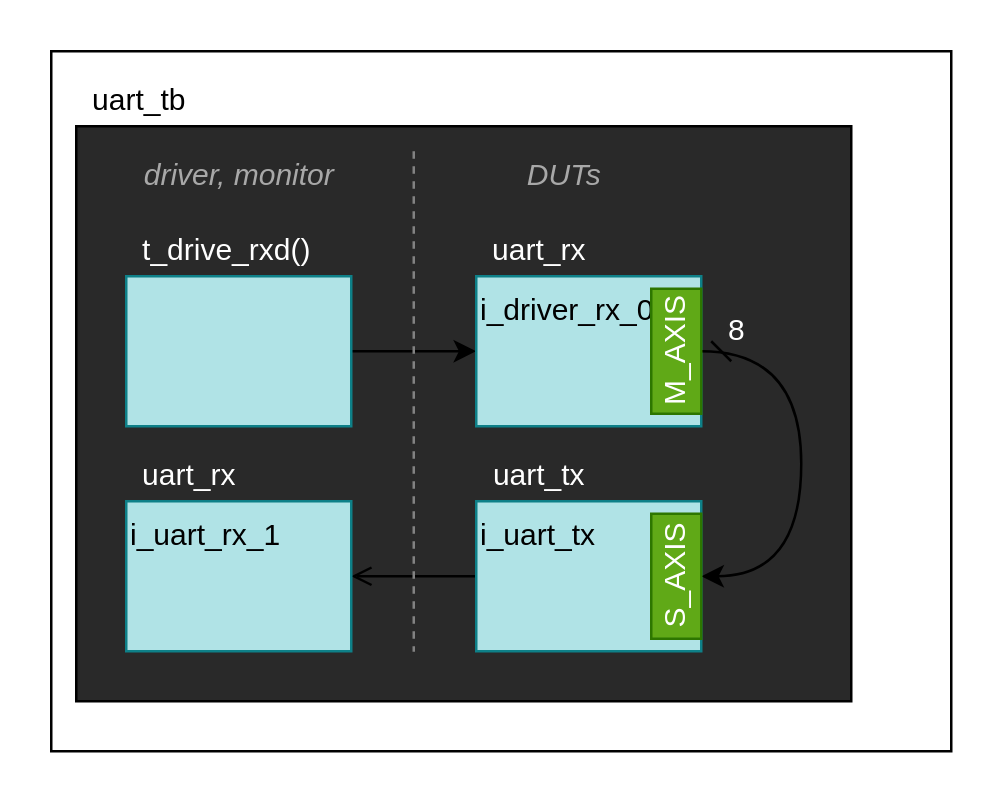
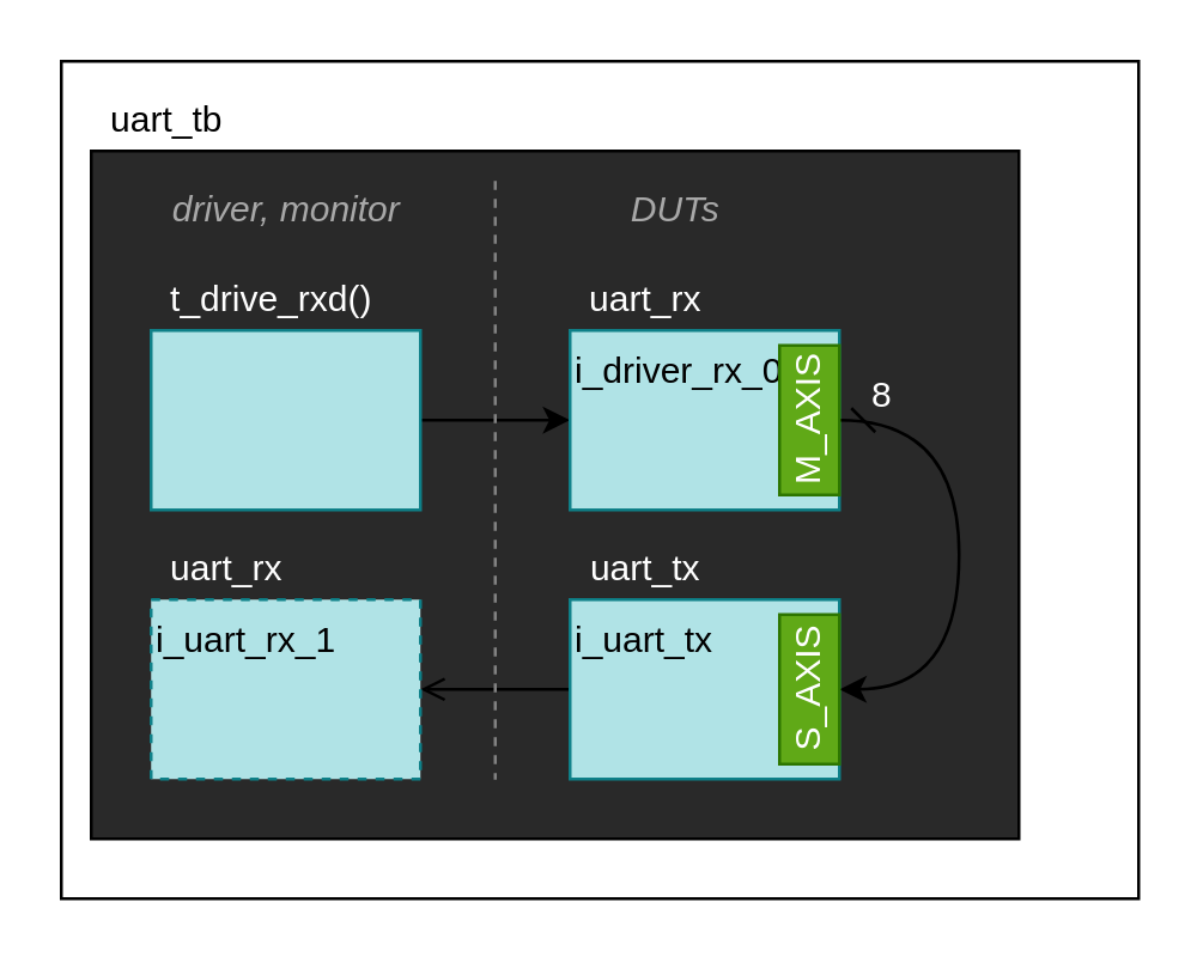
- <mxCell id="13" value="&lt;font color=&quot;#000000&quot;&gt;i_uart_rx_1&lt;/font&gt;" style="whiteSpace=wrap;html=1;fillColor=#b0e3e6;strokeColor=#0e8088;align=left;verticalAlign=top;" vertex="1" parent="1"><mxGeometry x="50" y="200" width="90" height="60" as="geometry" /></mxCell>
+ <mxCell id="13" value="&lt;font color=&quot;#000000&quot;&gt;i_uart_rx_1&lt;/font&gt;" style="whiteSpace=wrap;html=1;fillColor=#b0e3e6;strokeColor=#0e8088;align=left;verticalAlign=top;dashed=1;" vertex="1" parent="1"><mxGeometry x="50" y="200" width="90" height="60" as="geometry" /></mxCell>
